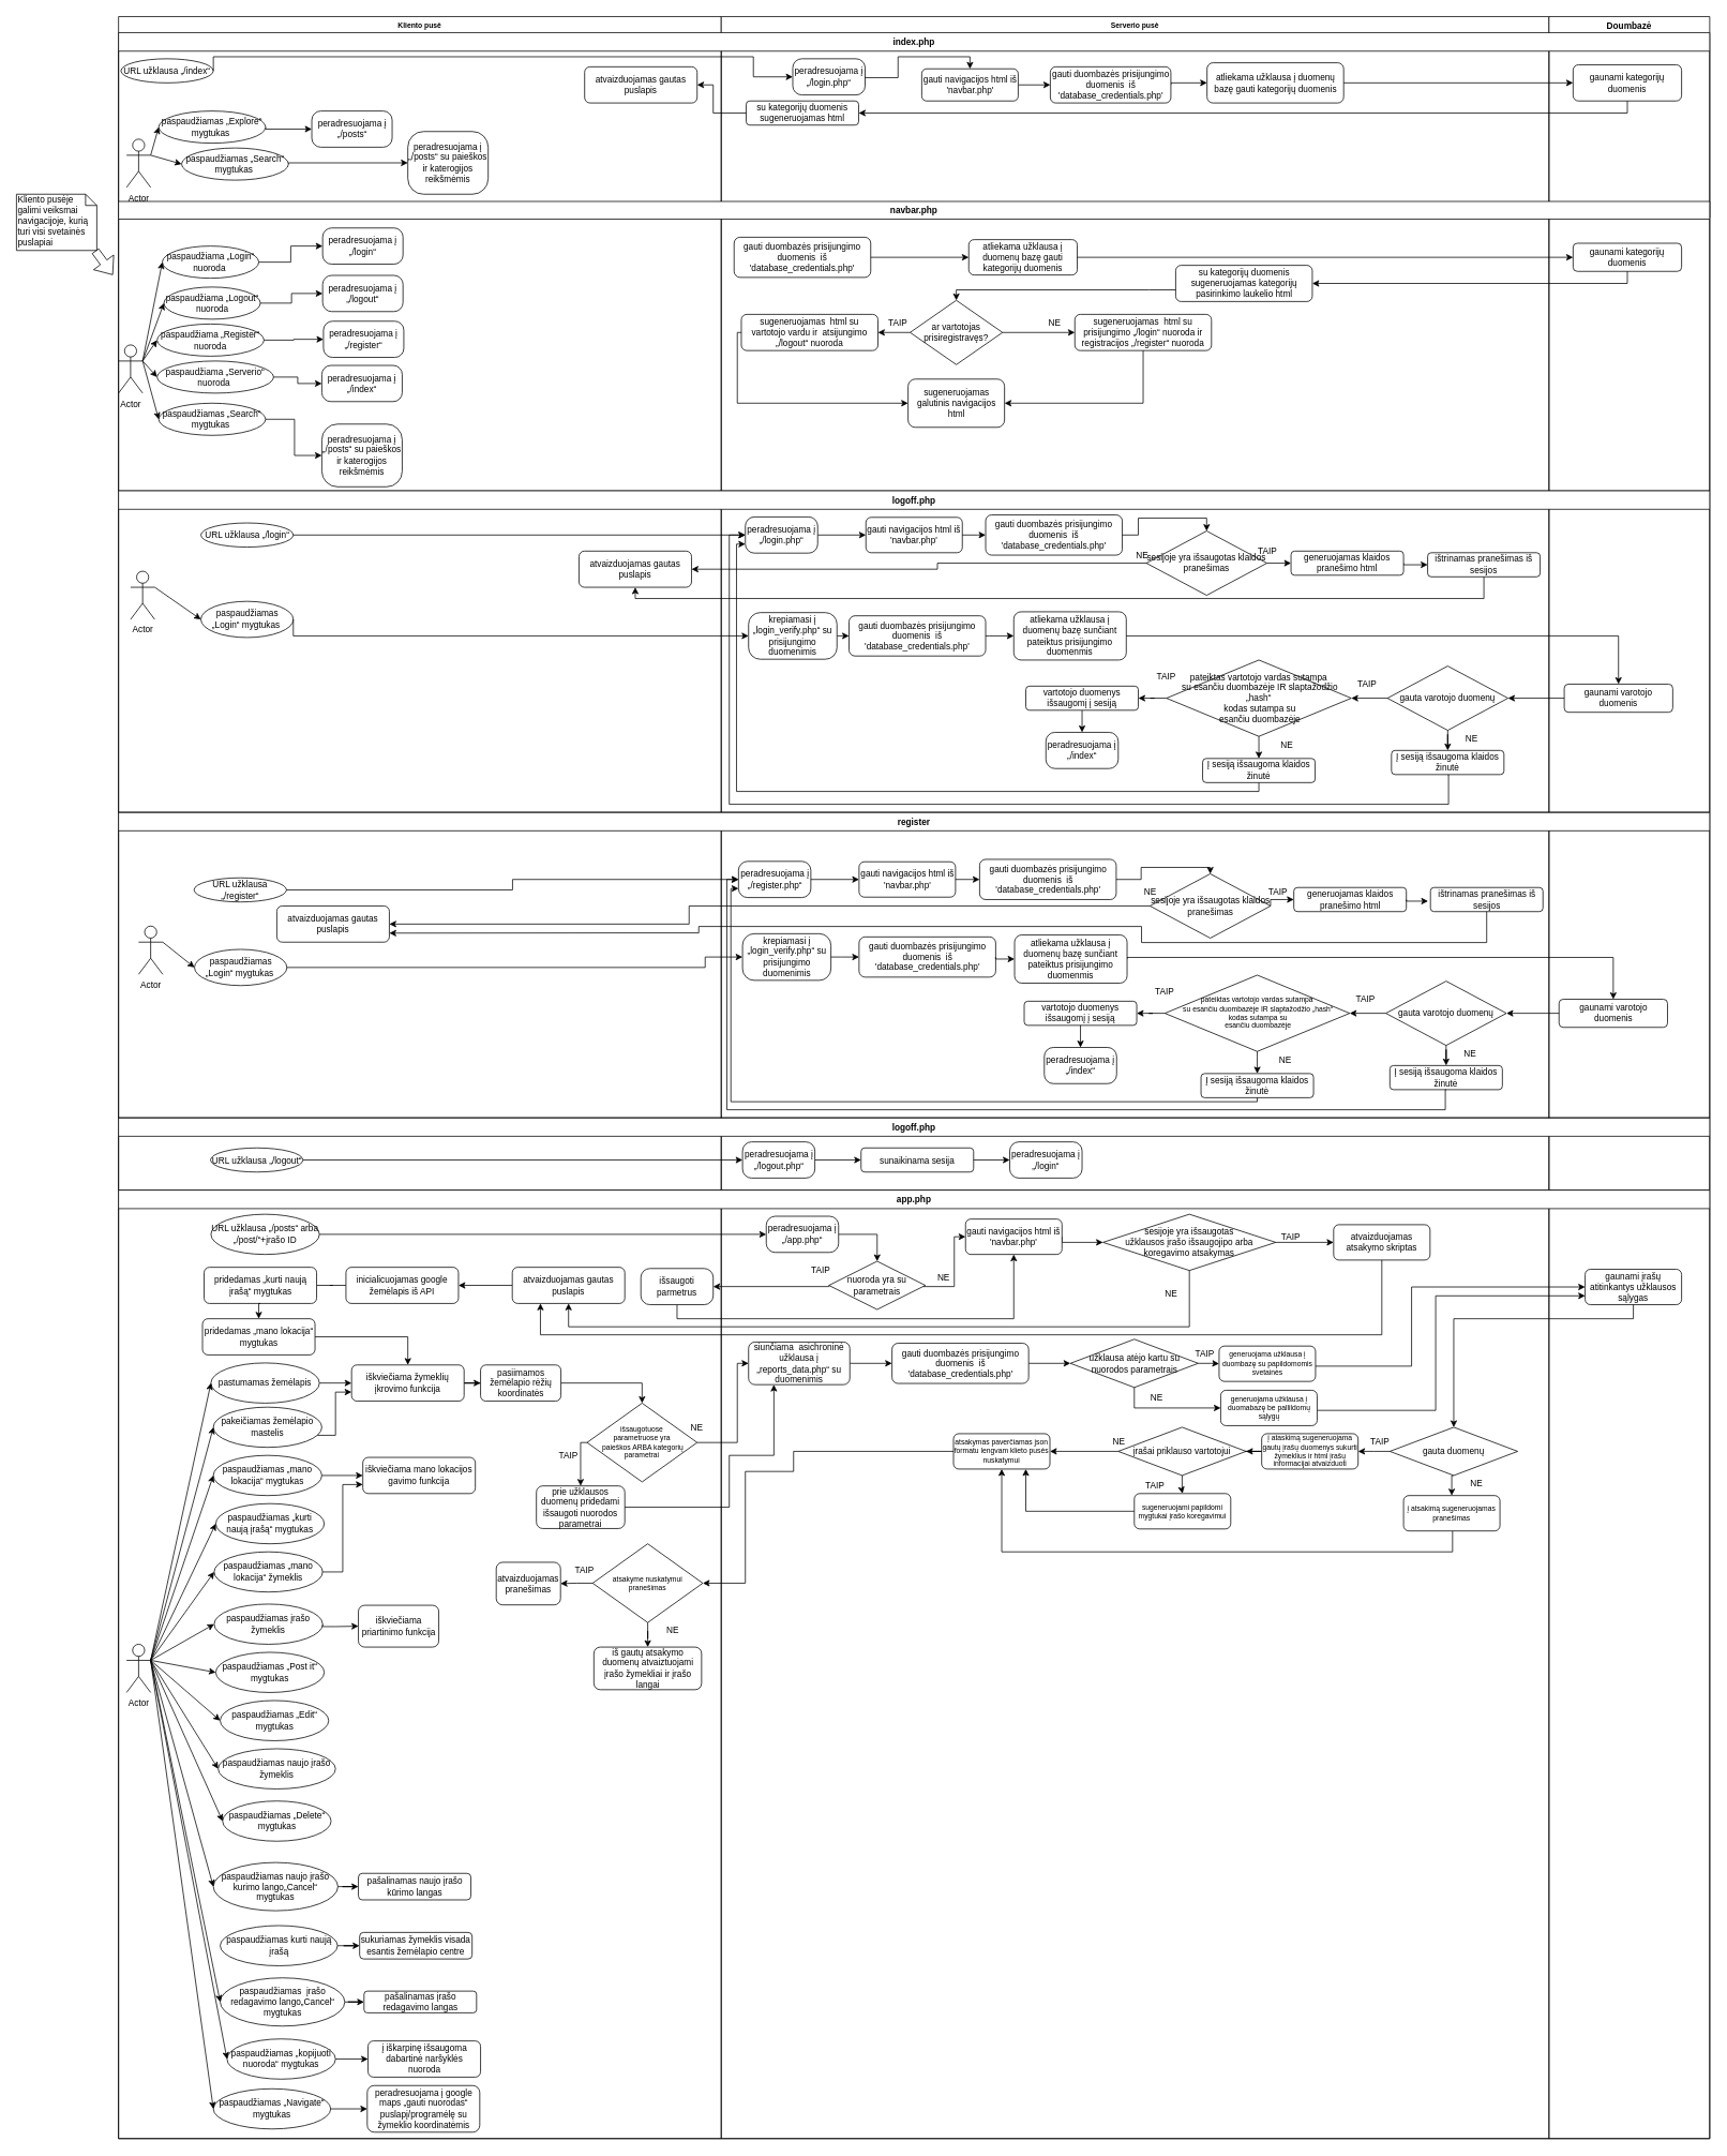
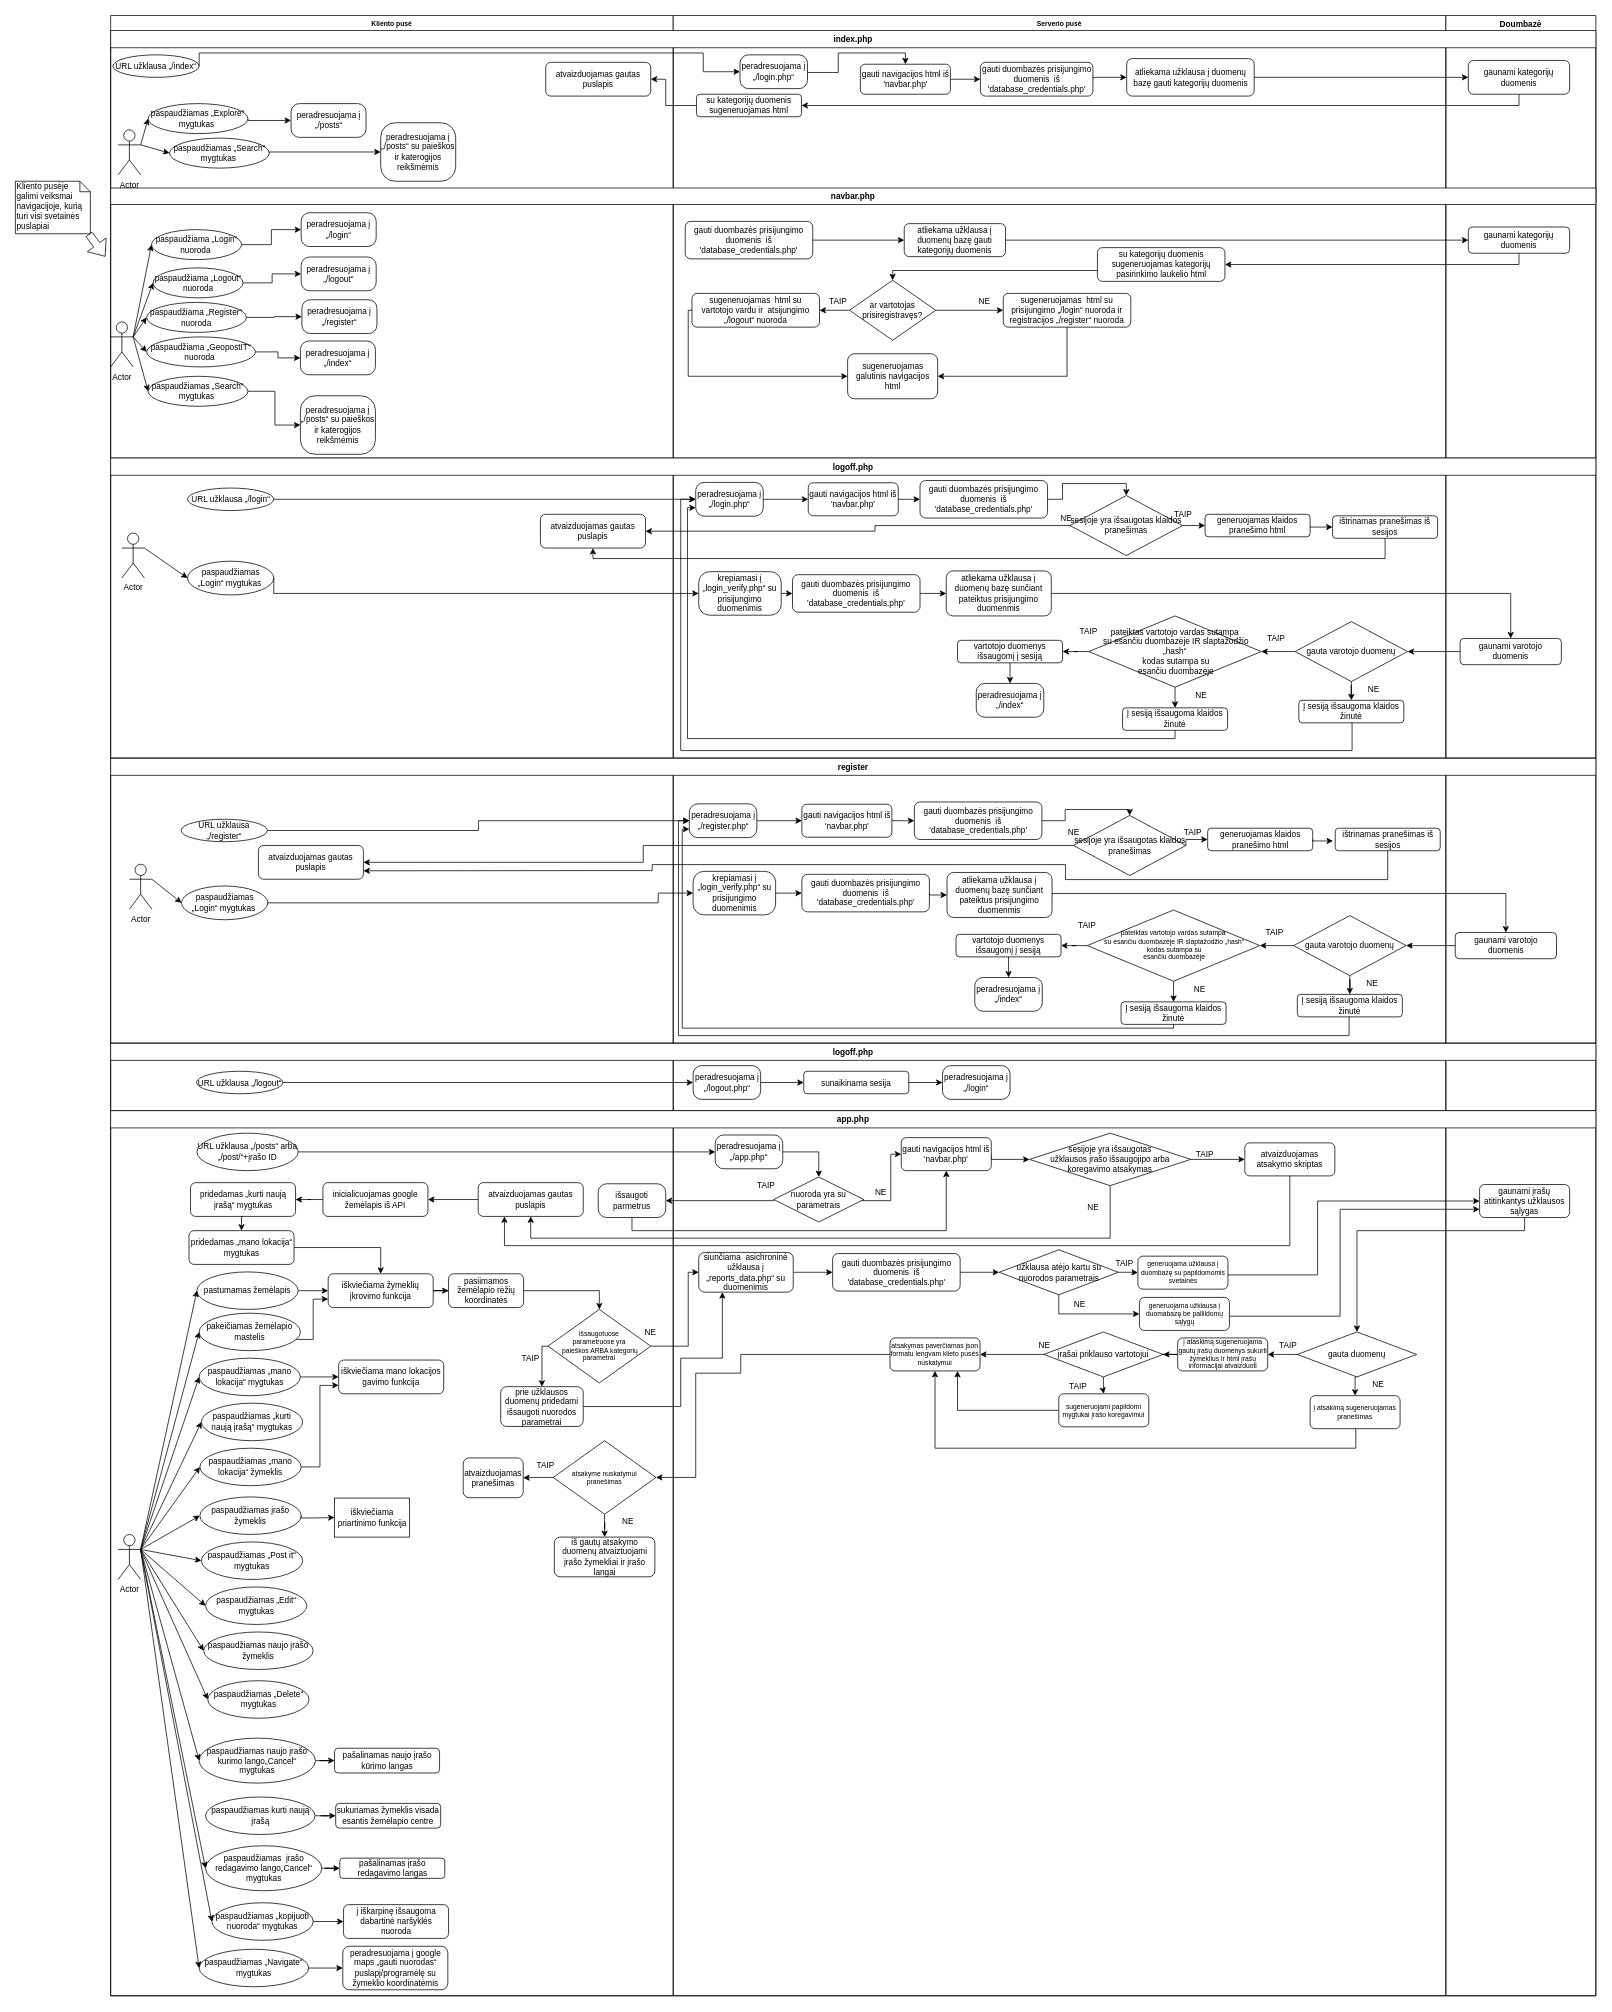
- <mxCell id="19" value="&lt;font style=&quot;font-size: 11px;&quot;&gt;paspaudžiama „Serverio“ nuoroda&amp;nbsp;&lt;/font&gt;" style="ellipse;whiteSpace=wrap;html=1;fontSize=11;" parent="2" vertex="1"><mxGeometry x="48" y="428.5" width="145" height="40" as="geometry" /></mxCell>
+ <mxCell id="19" value="&lt;font style=&quot;font-size: 11px;&quot;&gt;paspaudžiama „GeopostIT“ nuoroda&amp;nbsp;&lt;/font&gt;" style="ellipse;whiteSpace=wrap;html=1;fontSize=11;" parent="2" vertex="1"><mxGeometry x="48" y="428.5" width="145" height="40" as="geometry" /></mxCell>
- <mxCell id="41" style="edgeStyle=orthogonalEdgeStyle;rounded=0;orthogonalLoop=1;jettySize=auto;html=1;entryX=1;entryY=0.5;entryDx=0;entryDy=0;fontSize=9;endArrow=none;" parent="2" source="42" target="43" edge="1"><mxGeometry relative="1" as="geometry" /></mxCell>
+ <mxCell id="41" style="edgeStyle=orthogonalEdgeStyle;rounded=0;orthogonalLoop=1;jettySize=auto;html=1;entryX=1;entryY=0.5;entryDx=0;entryDy=0;fontSize=9;" parent="2" source="42" target="43" edge="1"><mxGeometry relative="1" as="geometry" /></mxCell>
- <mxCell id="75" value="&lt;font style=&quot;font-size: 11px&quot;&gt;iškviečiama priartinimo funkcija&lt;/font&gt;" style="rounded=1;whiteSpace=wrap;html=1;fontSize=11;" parent="2" vertex="1"><mxGeometry x="298.5" y="1976.5" width="100" height="52" as="geometry" /></mxCell>
+ <mxCell id="75" value="&lt;font style=&quot;font-size: 11px&quot;&gt;iškviečiama priartinimo funkcija&lt;/font&gt;" style="whiteSpace=wrap;html=1;fontSize=11;rounded=0;" parent="2" vertex="1"><mxGeometry x="298.5" y="1976.5" width="100" height="52" as="geometry" /></mxCell>
